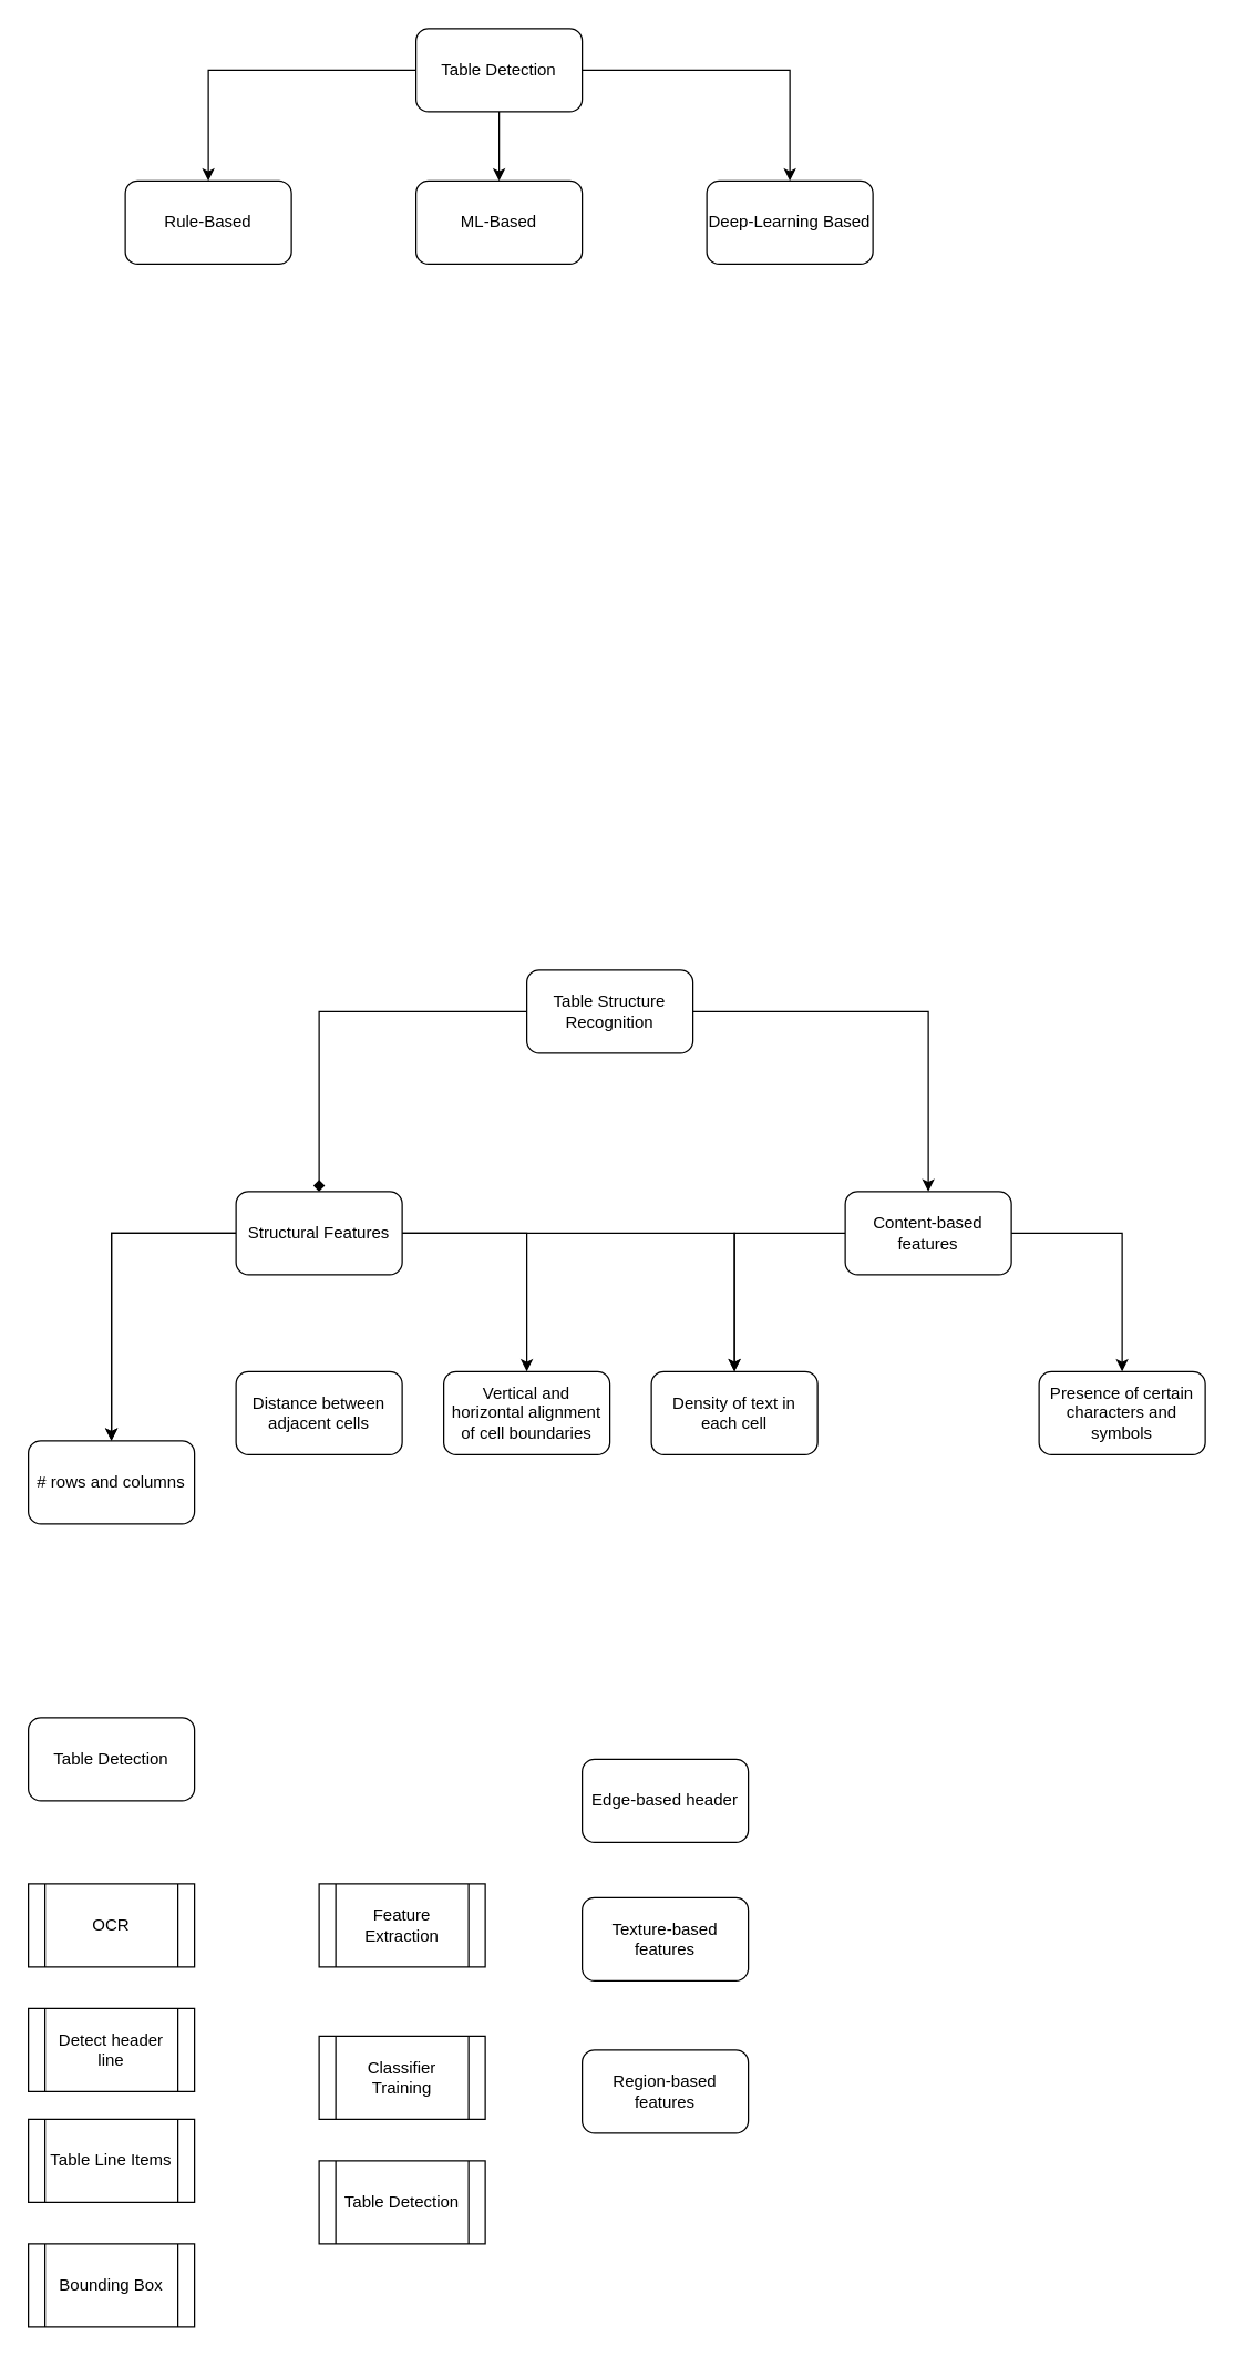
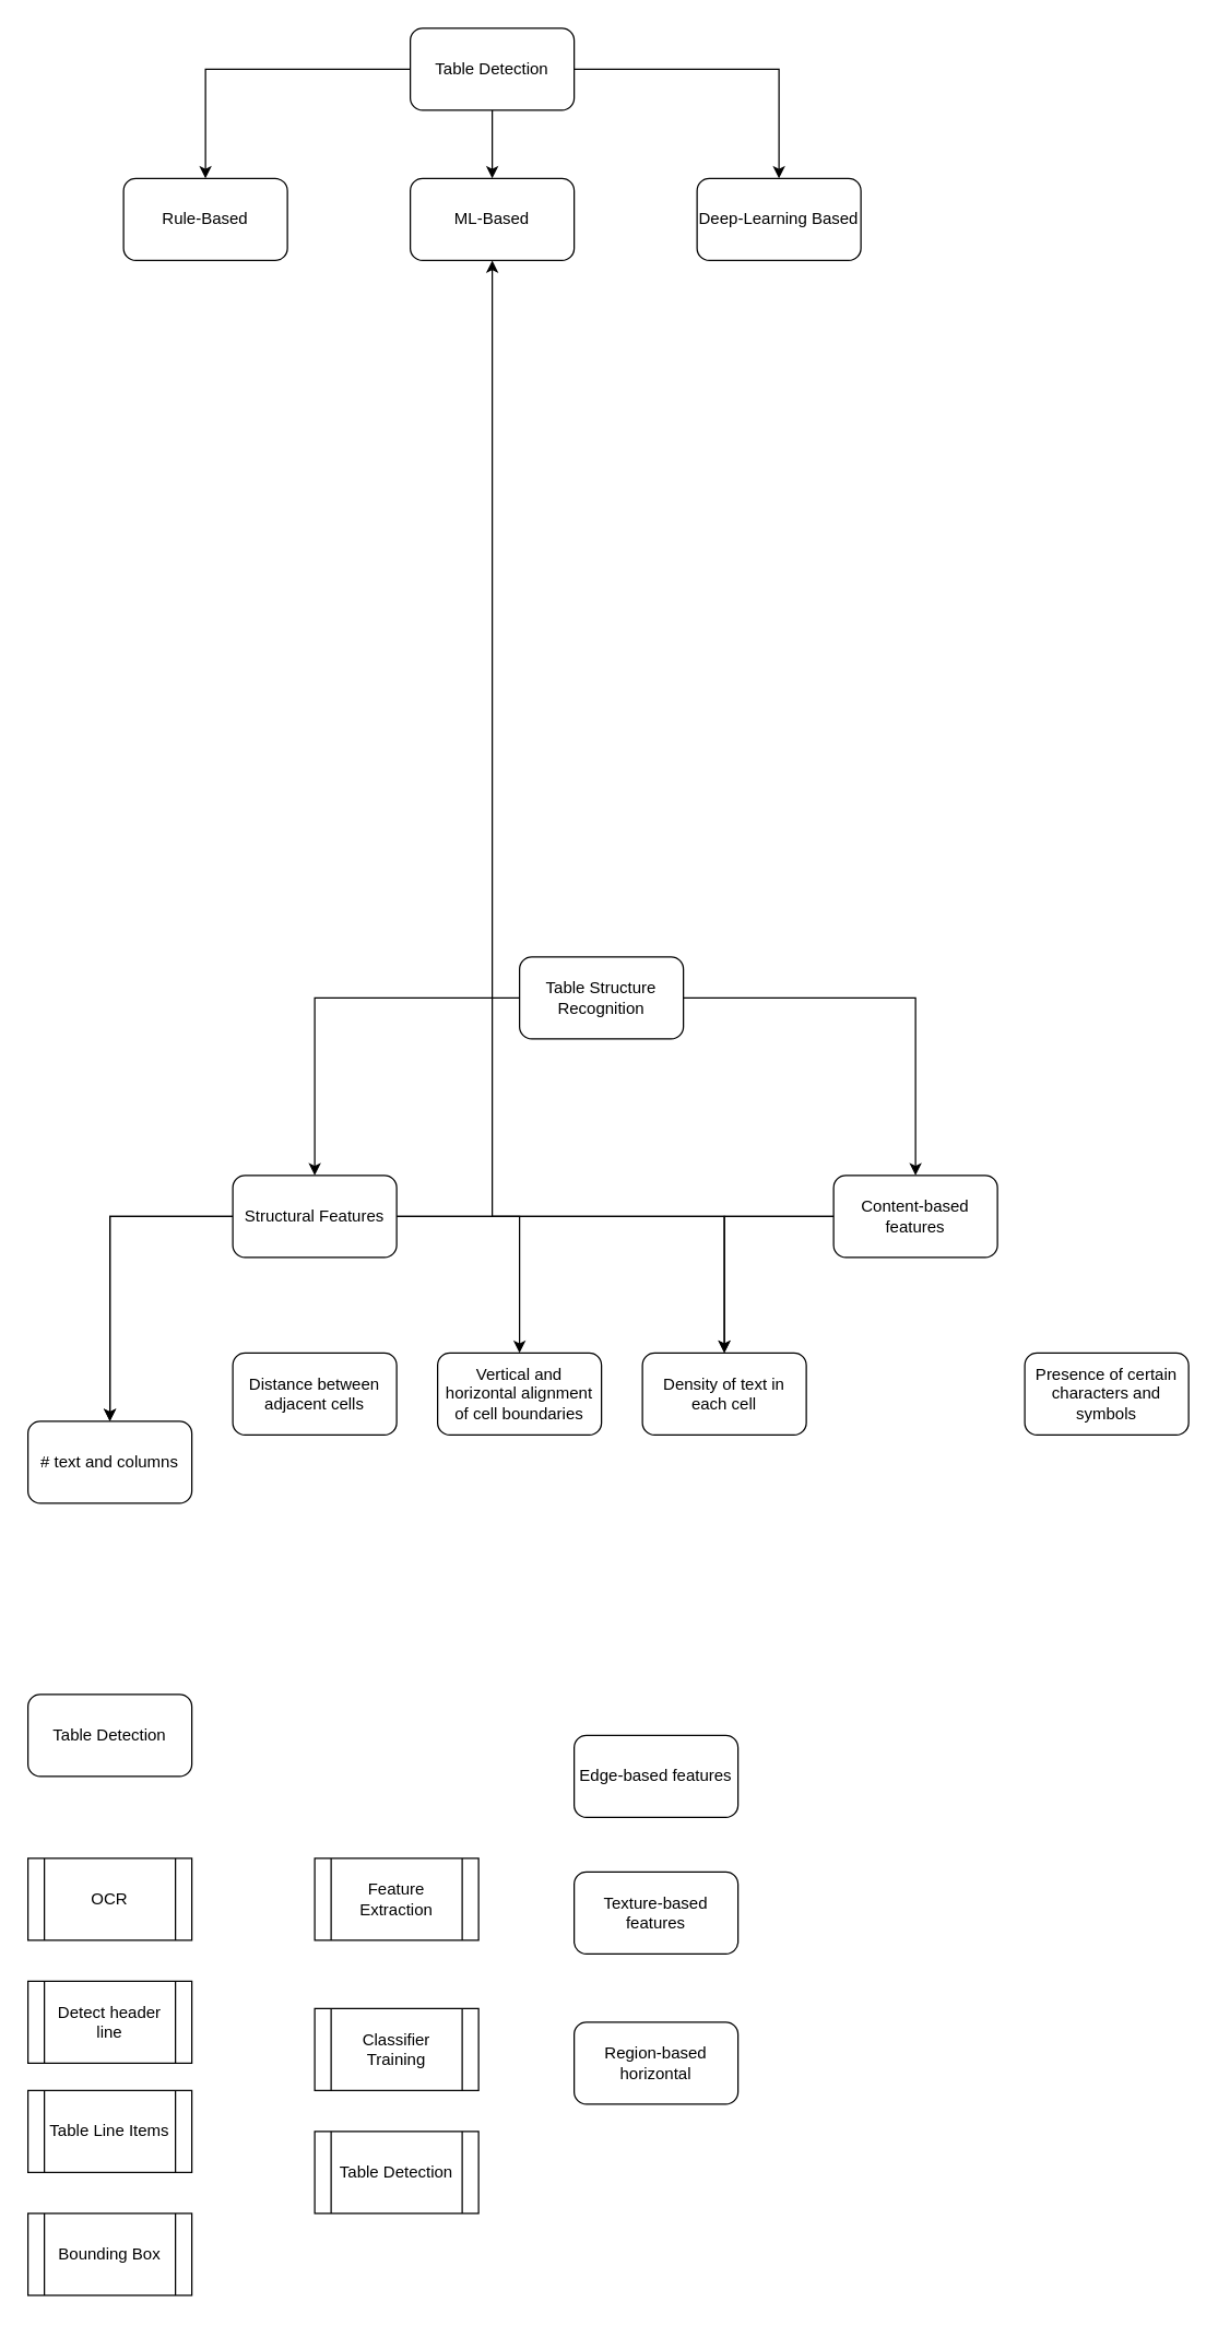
- <mxCell id="2" value="" style="edgeStyle=orthogonalEdgeStyle;rounded=0;orthogonalLoop=1;jettySize=auto;html=1;endArrow=diamond;" edge="1" parent="1" source="4" target="9"><mxGeometry relative="1" as="geometry" /></mxCell>
+ <mxCell id="2" value="" style="edgeStyle=orthogonalEdgeStyle;rounded=0;orthogonalLoop=1;jettySize=auto;html=1;" edge="1" parent="1" source="4" target="9"><mxGeometry relative="1" as="geometry" /></mxCell>
- <mxCell id="11" value="" style="edgeStyle=orthogonalEdgeStyle;rounded=0;orthogonalLoop=1;jettySize=auto;html=1;" edge="1" parent="1" source="12" target="17"><mxGeometry relative="1" as="geometry" /></mxCell>
+ <mxCell id="11" value="" style="edgeStyle=orthogonalEdgeStyle;rounded=0;orthogonalLoop=1;jettySize=auto;html=1;" edge="1" parent="1" source="12" target="34"><mxGeometry relative="1" as="geometry" /></mxCell>
- <mxCell id="13" value="# rows and columns" style="whiteSpace=wrap;html=1;rounded=1;" vertex="1" parent="1"><mxGeometry x="20" y="1040" width="120" height="60" as="geometry" /></mxCell>
+ <mxCell id="13" value="# text and columns" style="whiteSpace=wrap;html=1;rounded=1;" vertex="1" parent="1"><mxGeometry x="20" y="1040" width="120" height="60" as="geometry" /></mxCell>
- <mxCell id="24" value="Edge-based header" style="rounded=1;whiteSpace=wrap;html=1;" vertex="1" parent="1"><mxGeometry x="420" y="1270" width="120" height="60" as="geometry" /></mxCell>
+ <mxCell id="24" value="Edge-based features" style="rounded=1;whiteSpace=wrap;html=1;" vertex="1" parent="1"><mxGeometry x="420" y="1270" width="120" height="60" as="geometry" /></mxCell>
- <mxCell id="26" value="Region-based features" style="rounded=1;whiteSpace=wrap;html=1;" vertex="1" parent="1"><mxGeometry x="420" y="1480" width="120" height="60" as="geometry" /></mxCell>
+ <mxCell id="26" value="Region-based horizontal" style="rounded=1;whiteSpace=wrap;html=1;" vertex="1" parent="1"><mxGeometry x="420" y="1480" width="120" height="60" as="geometry" /></mxCell>
